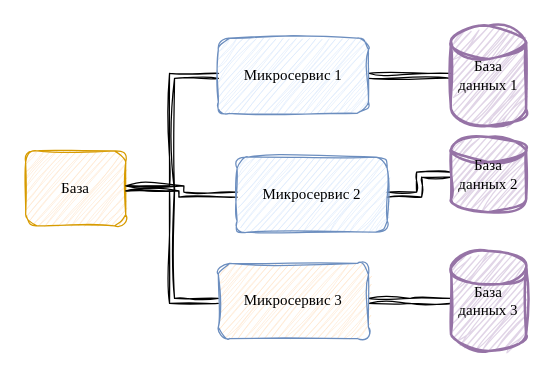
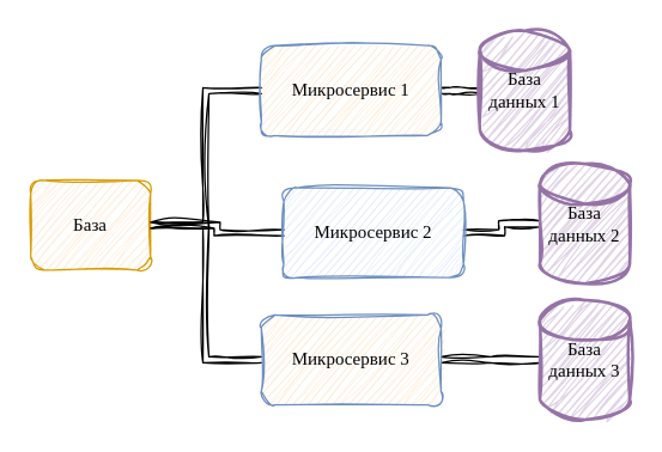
- <mxCell id="7" value="Микросервис 1" style="rounded=1;whiteSpace=wrap;html=1;sketch=1;hachureGap=4;jiggle=2;curveFitting=1;fontFamily=Architects Daughter;fontSource=https%3A%2F%2Ffonts.googleapis.com%2Fcss%3Ffamily%3DArchitects%2BDaughter;fillColor=#dae8fc;strokeColor=#6c8ebf;" vertex="1" parent="1"><mxGeometry x="174" y="30" width="120" height="60" as="geometry" /></mxCell>
+ <mxCell id="7" value="Микросервис 1" style="rounded=1;whiteSpace=wrap;html=1;sketch=1;hachureGap=4;jiggle=2;curveFitting=1;fontFamily=Architects Daughter;fontSource=https%3A%2F%2Ffonts.googleapis.com%2Fcss%3Ffamily%3DArchitects%2BDaughter;fillColor=#ffe6cc;strokeColor=#6c8ebf;" vertex="1" parent="1"><mxGeometry x="174" y="30" width="120" height="60" as="geometry" /></mxCell>
- <mxCell id="12" value="База данных 1" style="strokeWidth=2;html=1;shape=mxgraph.flowchart.database;whiteSpace=wrap;sketch=1;hachureGap=4;jiggle=2;curveFitting=1;fontFamily=Architects Daughter;fontSource=https%3A%2F%2Ffonts.googleapis.com%2Fcss%3Ffamily%3DArchitects%2BDaughter;fillColor=#e1d5e7;strokeColor=#9673a6;" vertex="1" parent="1"><mxGeometry x="360" y="20" width="60" height="80" as="geometry" /></mxCell>
+ <mxCell id="12" value="База данных 1" style="strokeWidth=2;html=1;shape=mxgraph.flowchart.database;whiteSpace=wrap;sketch=1;hachureGap=4;jiggle=2;curveFitting=1;fontFamily=Architects Daughter;fontSource=https%3A%2F%2Ffonts.googleapis.com%2Fcss%3Ffamily%3DArchitects%2BDaughter;fillColor=#e1d5e7;strokeColor=#9673a6;" vertex="1" parent="1"><mxGeometry x="320" y="20" width="60" height="80" as="geometry" /></mxCell>
- <mxCell id="13" value="База данных 2" style="strokeWidth=2;html=1;shape=mxgraph.flowchart.database;whiteSpace=wrap;sketch=1;hachureGap=4;jiggle=2;curveFitting=1;fontFamily=Architects Daughter;fontSource=https%3A%2F%2Ffonts.googleapis.com%2Fcss%3Ffamily%3DArchitects%2BDaughter;fillColor=#e1d5e7;strokeColor=#9673a6;" vertex="1" parent="1"><mxGeometry x="360" y="109" width="60" height="60" as="geometry" /></mxCell>
+ <mxCell id="13" value="База данных 2" style="strokeWidth=2;html=1;shape=mxgraph.flowchart.database;whiteSpace=wrap;sketch=1;hachureGap=4;jiggle=2;curveFitting=1;fontFamily=Architects Daughter;fontSource=https%3A%2F%2Ffonts.googleapis.com%2Fcss%3Ffamily%3DArchitects%2BDaughter;fillColor=#e1d5e7;strokeColor=#9673a6;" vertex="1" parent="1"><mxGeometry x="360" y="109" width="60" height="80" as="geometry" /></mxCell>
